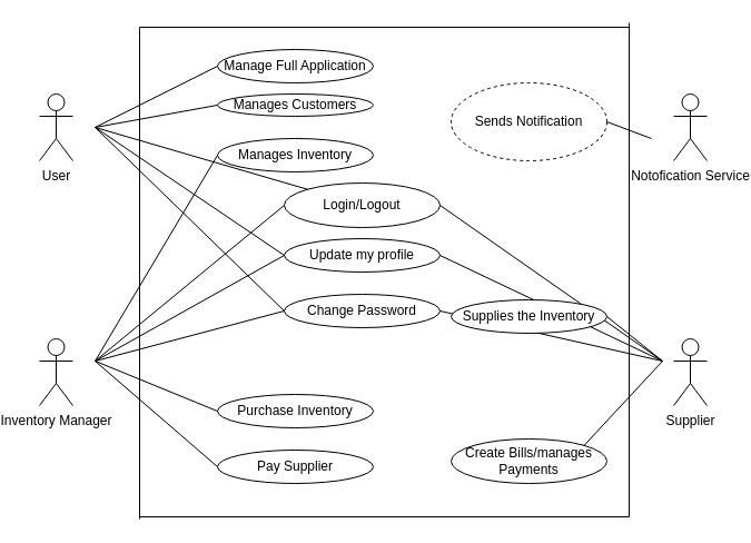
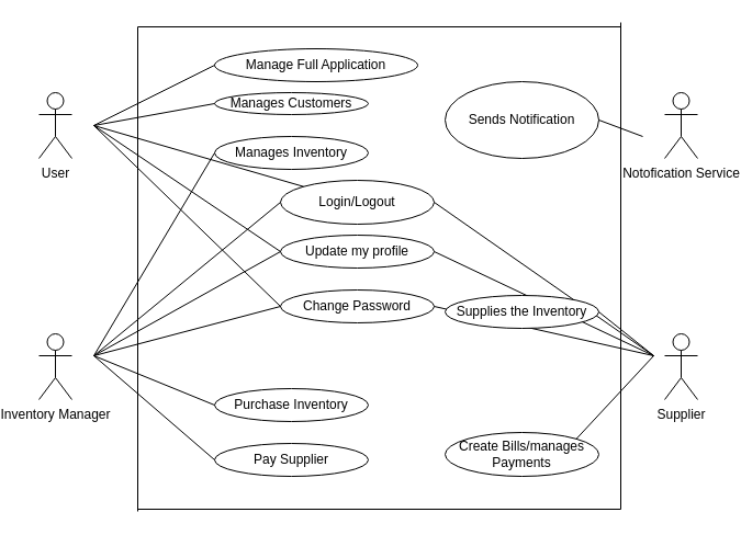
- <mxCell id="18" value="Manage Full Application" style="ellipse;whiteSpace=wrap;html=1;" vertex="1" parent="1"><mxGeometry x="180" y="44" width="140" height="30" as="geometry" /></mxCell>
+ <mxCell id="18" value="Manage Full Application" style="ellipse;whiteSpace=wrap;html=1;" vertex="1" parent="1"><mxGeometry x="180" y="44" width="185" height="30" as="geometry" /></mxCell>
- <mxCell id="24" value="Sends Notification" style="ellipse;whiteSpace=wrap;html=1;dashed=1;" vertex="1" parent="1"><mxGeometry x="390" y="74" width="140" height="70" as="geometry" /></mxCell>
+ <mxCell id="24" value="Sends Notification" style="ellipse;whiteSpace=wrap;html=1;" vertex="1" parent="1"><mxGeometry x="390" y="74" width="140" height="70" as="geometry" /></mxCell>
